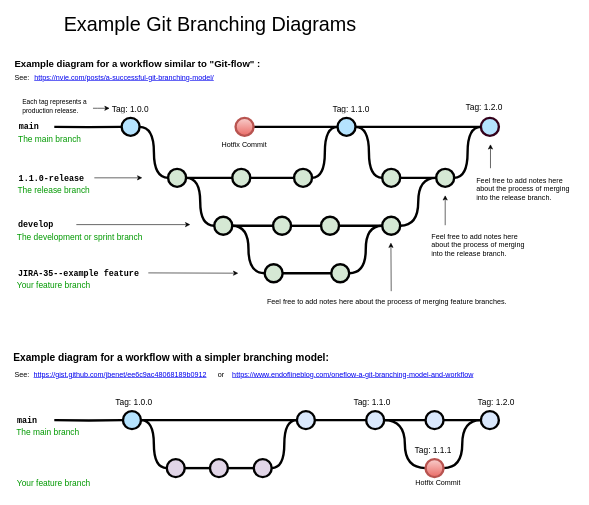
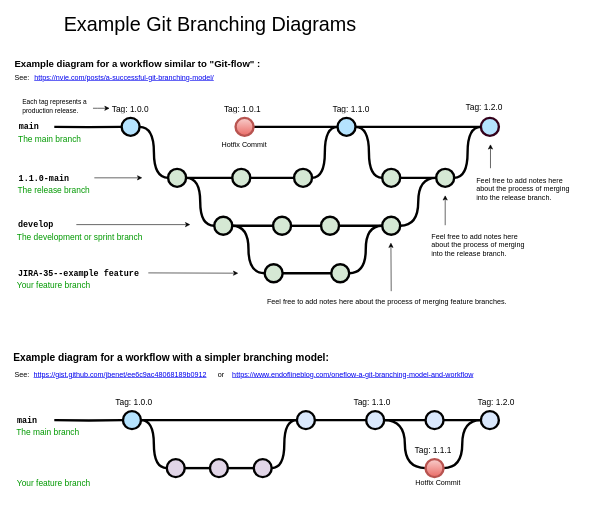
+ <mxCell id="96" value="Tag: 1.0.1" style="text;html=1;strokeColor=none;fillColor=none;align=center;verticalAlign=middle;whiteSpace=wrap;overflow=hidden;fontSize=14;" parent="1" vertex="1"><mxGeometry x="368.5" y="170" width="70" height="20" as="geometry" /></mxCell>
- <mxCell id="18" value="1.1.0-release" style="text;html=1;strokeColor=none;fillColor=none;align=left;verticalAlign=middle;whiteSpace=wrap;overflow=hidden;fontSize=14;fontStyle=1;fontFamily=Courier New;" parent="1" vertex="1"><mxGeometry x="28.75" y="286" width="240" height="20" as="geometry" /></mxCell>
+ <mxCell id="18" value="1.1.0-main" style="text;html=1;strokeColor=none;fillColor=none;align=left;verticalAlign=middle;whiteSpace=wrap;overflow=hidden;fontSize=14;fontStyle=1;fontFamily=Courier New;" parent="1" vertex="1"><mxGeometry x="28.75" y="286" width="240" height="20" as="geometry" /></mxCell>
